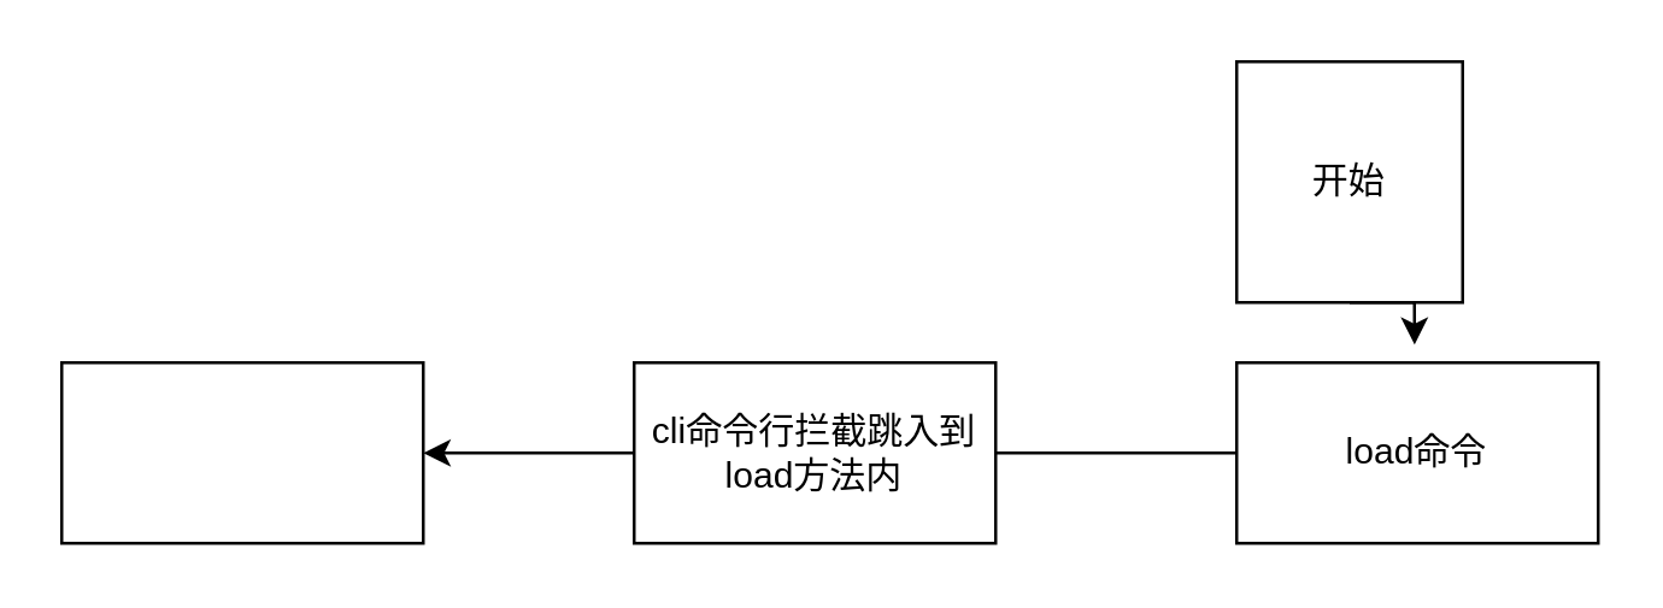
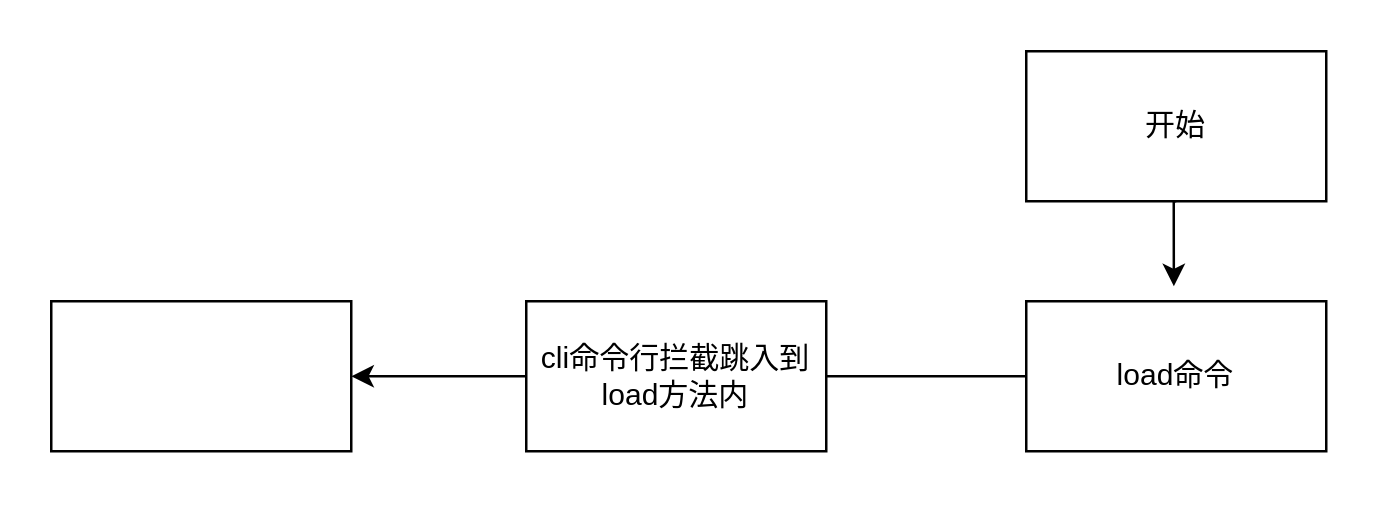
- <mxCell id="2" value="开始" style="rounded=0;whiteSpace=wrap;html=1;" vertex="1" parent="1"><mxGeometry x="410" y="20" width="75" height="80" as="geometry" /></mxCell>
+ <mxCell id="2" value="开始" style="rounded=0;whiteSpace=wrap;html=1;" vertex="1" parent="1"><mxGeometry x="410" y="20" width="120" height="60" as="geometry" /></mxCell>
